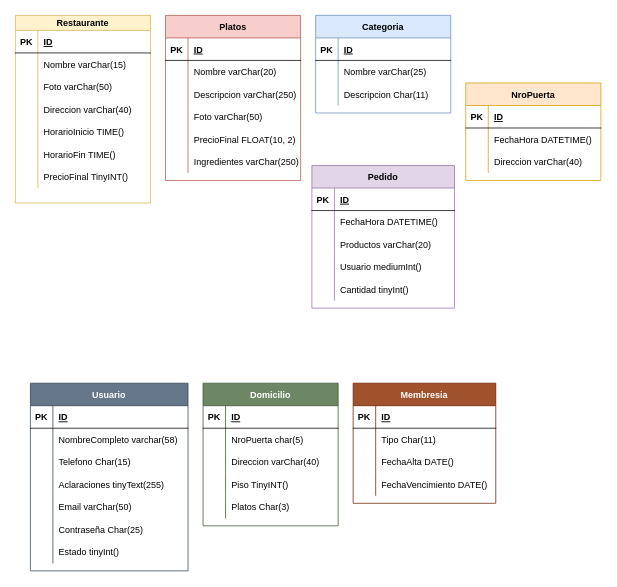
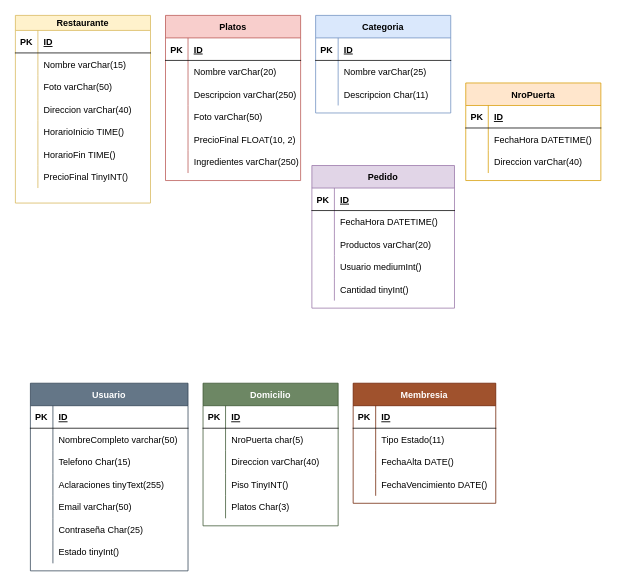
- <mxCell id="85" value="NombreCompleto varchar(58)" style="shape=partialRectangle;connectable=0;fillColor=none;top=0;left=0;bottom=0;right=0;align=left;spacingLeft=6;overflow=hidden;" vertex="1" parent="83"><mxGeometry x="30" width="180" height="30" as="geometry"><mxRectangle width="180" height="30" as="alternateBounds" /></mxGeometry></mxCell>
+ <mxCell id="85" value="NombreCompleto varchar(50)" style="shape=partialRectangle;connectable=0;fillColor=none;top=0;left=0;bottom=0;right=0;align=left;spacingLeft=6;overflow=hidden;" vertex="1" parent="83"><mxGeometry x="30" width="180" height="30" as="geometry"><mxRectangle width="180" height="30" as="alternateBounds" /></mxGeometry></mxCell>
- <mxCell id="123" value="Tipo Char(11)" style="shape=partialRectangle;connectable=0;fillColor=none;top=0;left=0;bottom=0;right=0;align=left;spacingLeft=6;overflow=hidden;" vertex="1" parent="121"><mxGeometry x="30" width="160" height="30" as="geometry"><mxRectangle width="160" height="30" as="alternateBounds" /></mxGeometry></mxCell>
+ <mxCell id="123" value="Tipo Estado(11)" style="shape=partialRectangle;connectable=0;fillColor=none;top=0;left=0;bottom=0;right=0;align=left;spacingLeft=6;overflow=hidden;" vertex="1" parent="121"><mxGeometry x="30" width="160" height="30" as="geometry"><mxRectangle width="160" height="30" as="alternateBounds" /></mxGeometry></mxCell>
